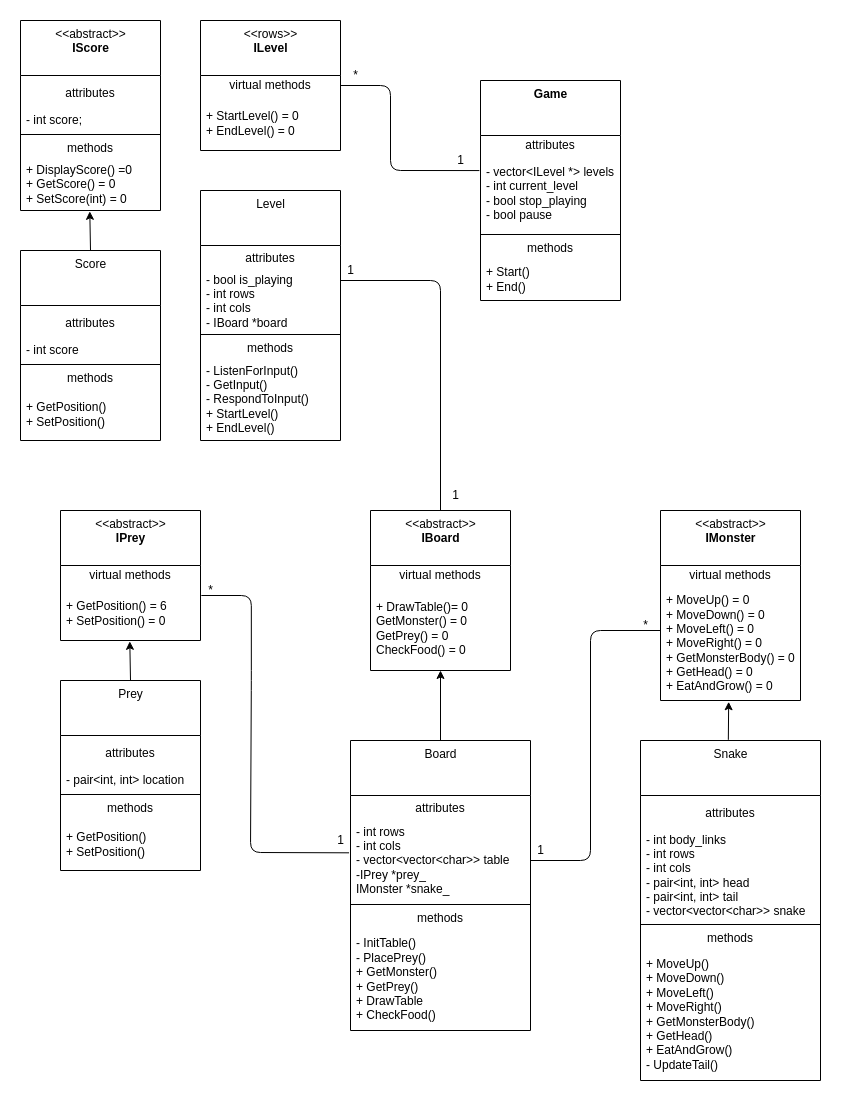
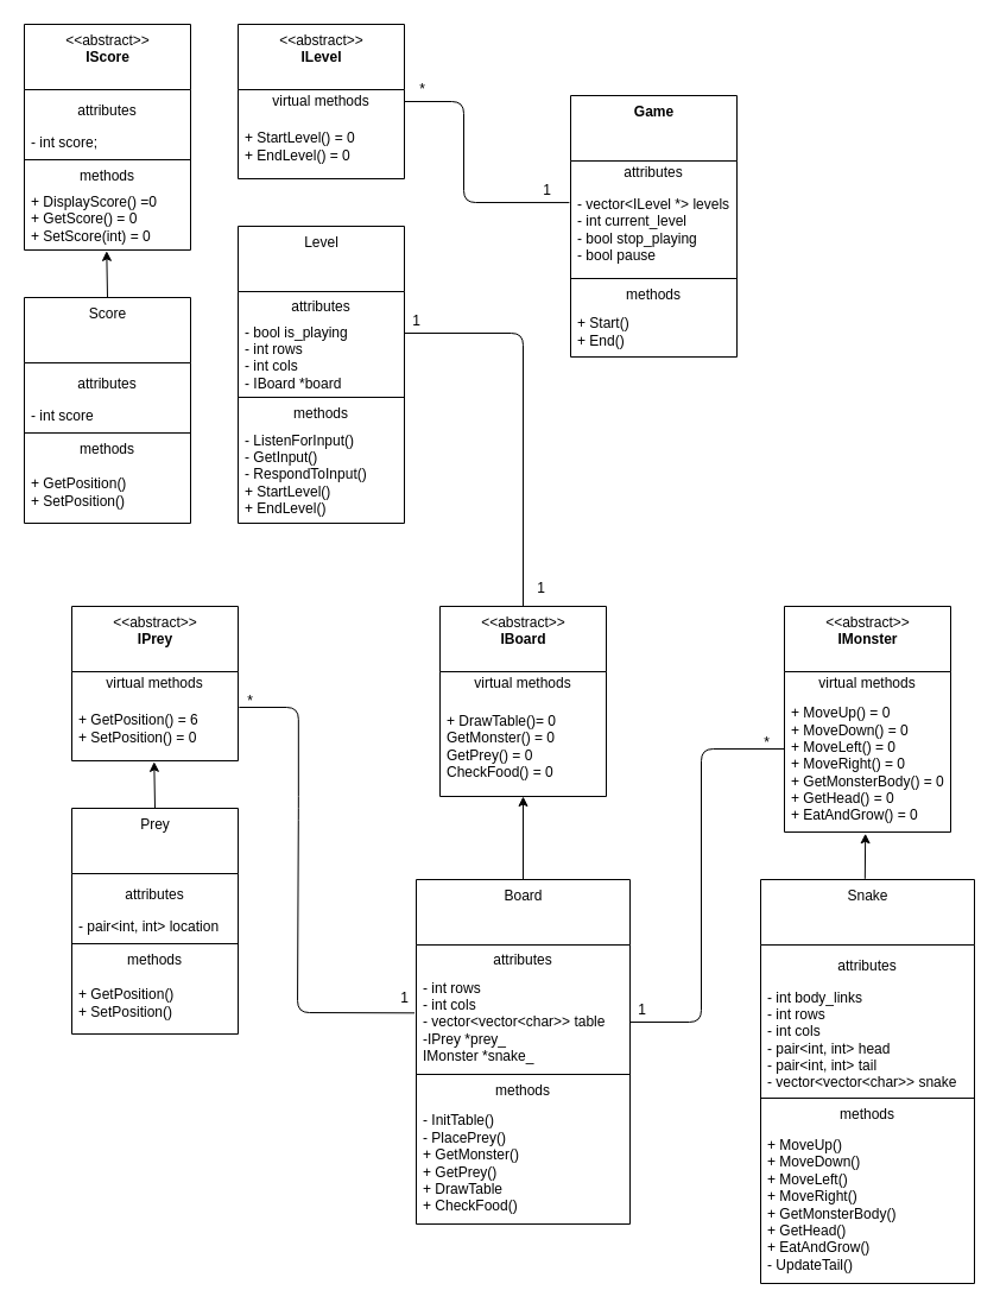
- <mxCell id="32" value="&amp;lt;&amp;lt;rows&amp;gt;&amp;gt;&lt;br&gt;&lt;b&gt;ILevel&lt;/b&gt;" style="swimlane;fontStyle=0;align=center;verticalAlign=top;childLayout=stackLayout;horizontal=1;startSize=55;horizontalStack=0;resizeParent=1;resizeParentMax=0;resizeLast=0;collapsible=0;marginBottom=0;html=1;" parent="1" vertex="1"><mxGeometry x="200" y="20" width="140" height="130" as="geometry" /></mxCell>
+ <mxCell id="32" value="&amp;lt;&amp;lt;abstract&amp;gt;&amp;gt;&lt;br&gt;&lt;b&gt;ILevel&lt;/b&gt;" style="swimlane;fontStyle=0;align=center;verticalAlign=top;childLayout=stackLayout;horizontal=1;startSize=55;horizontalStack=0;resizeParent=1;resizeParentMax=0;resizeLast=0;collapsible=0;marginBottom=0;html=1;" parent="1" vertex="1"><mxGeometry x="200" y="20" width="140" height="130" as="geometry" /></mxCell>
